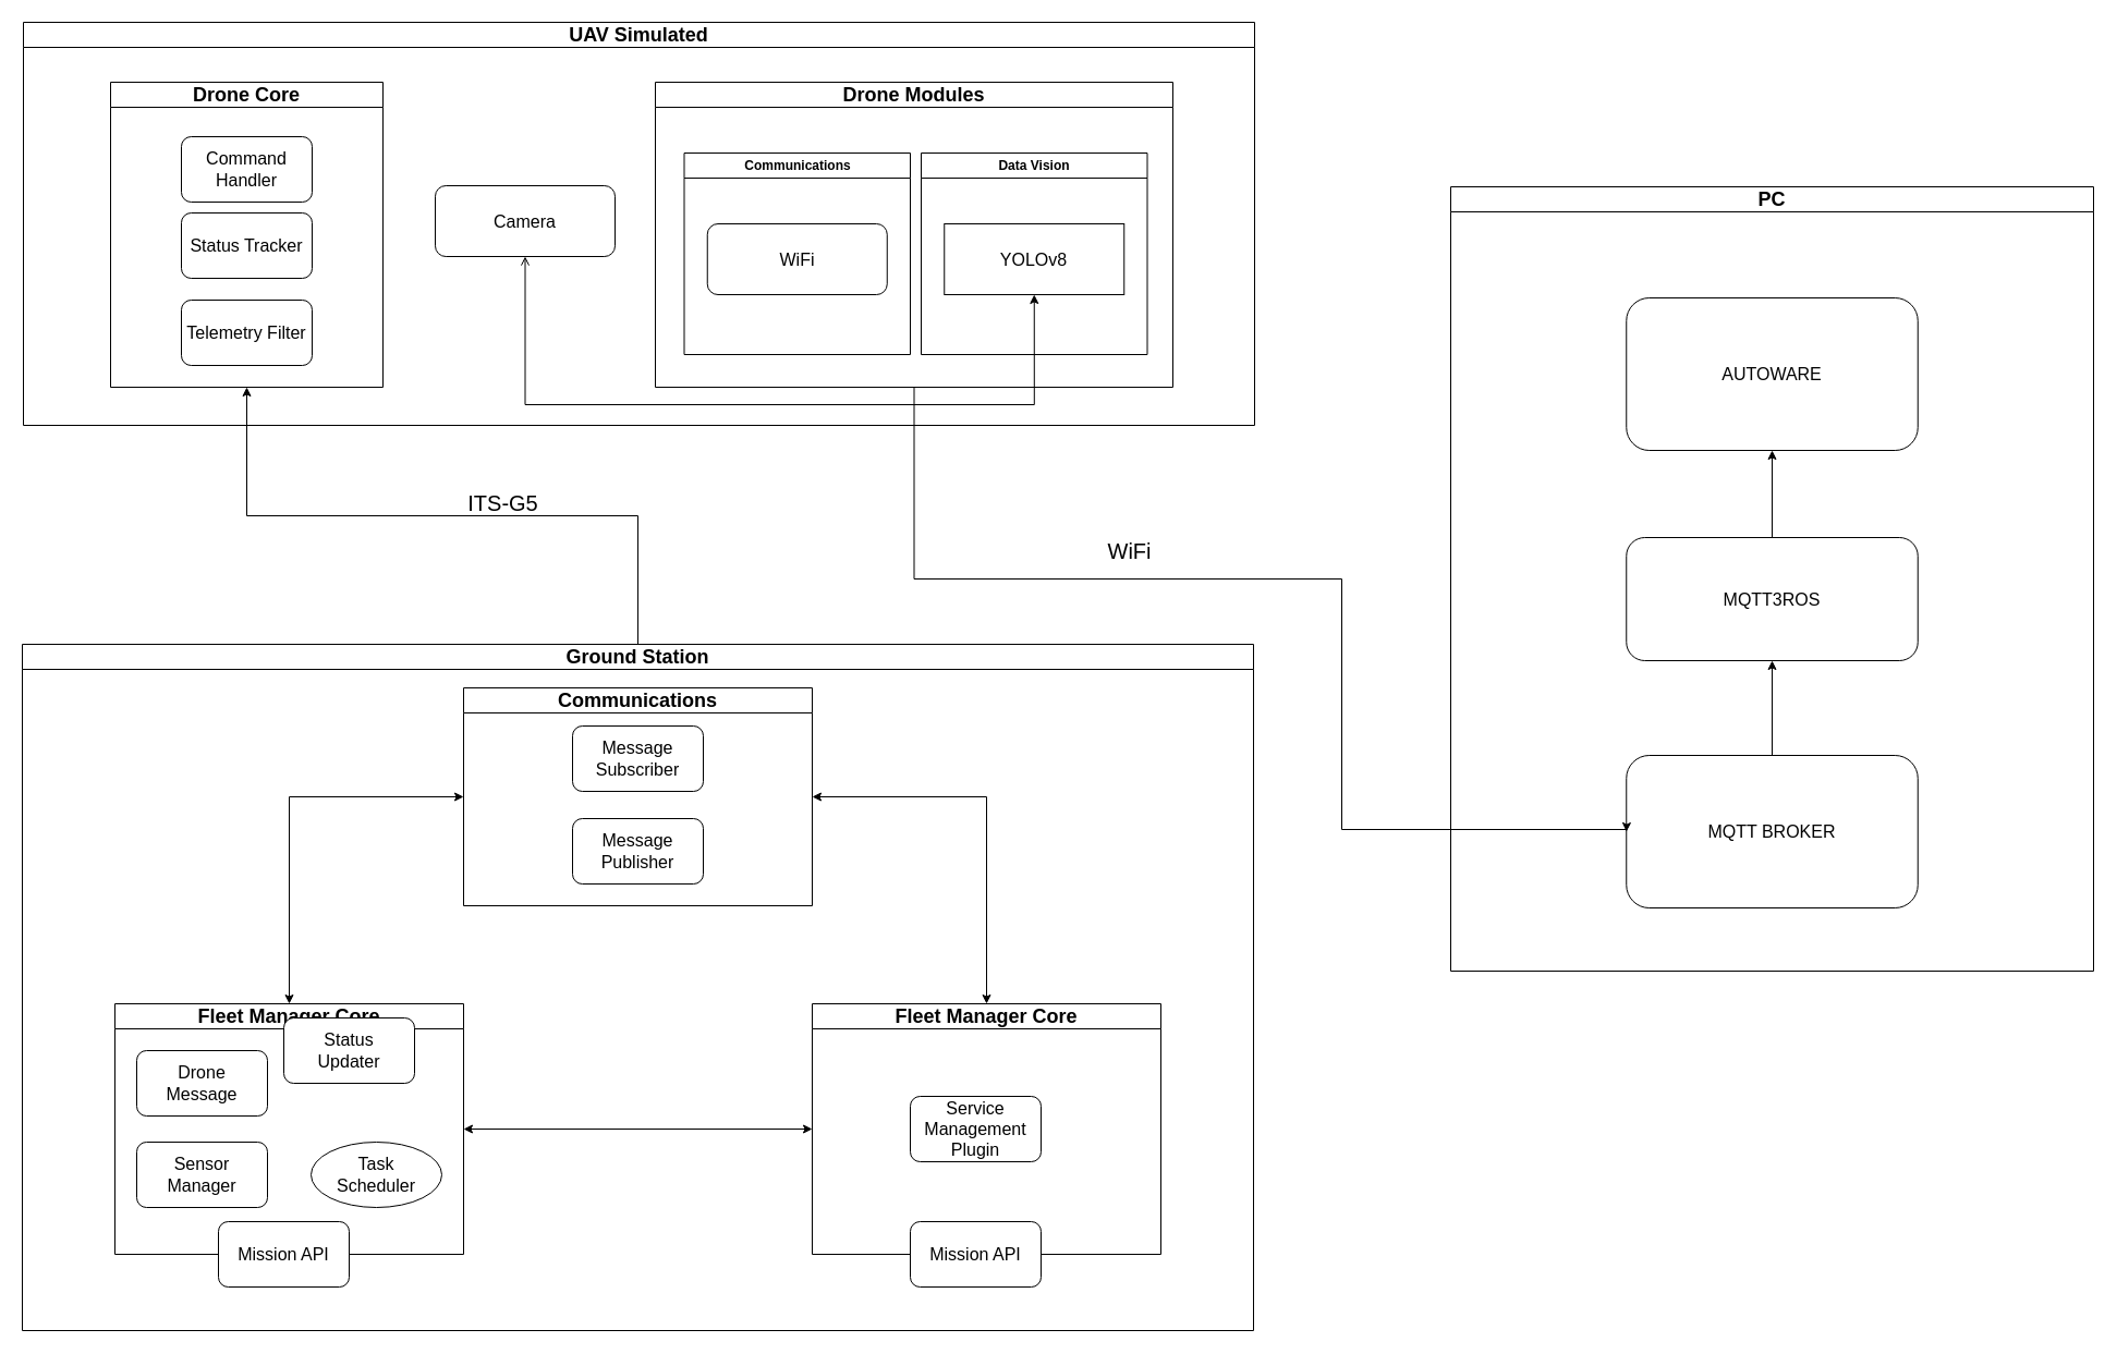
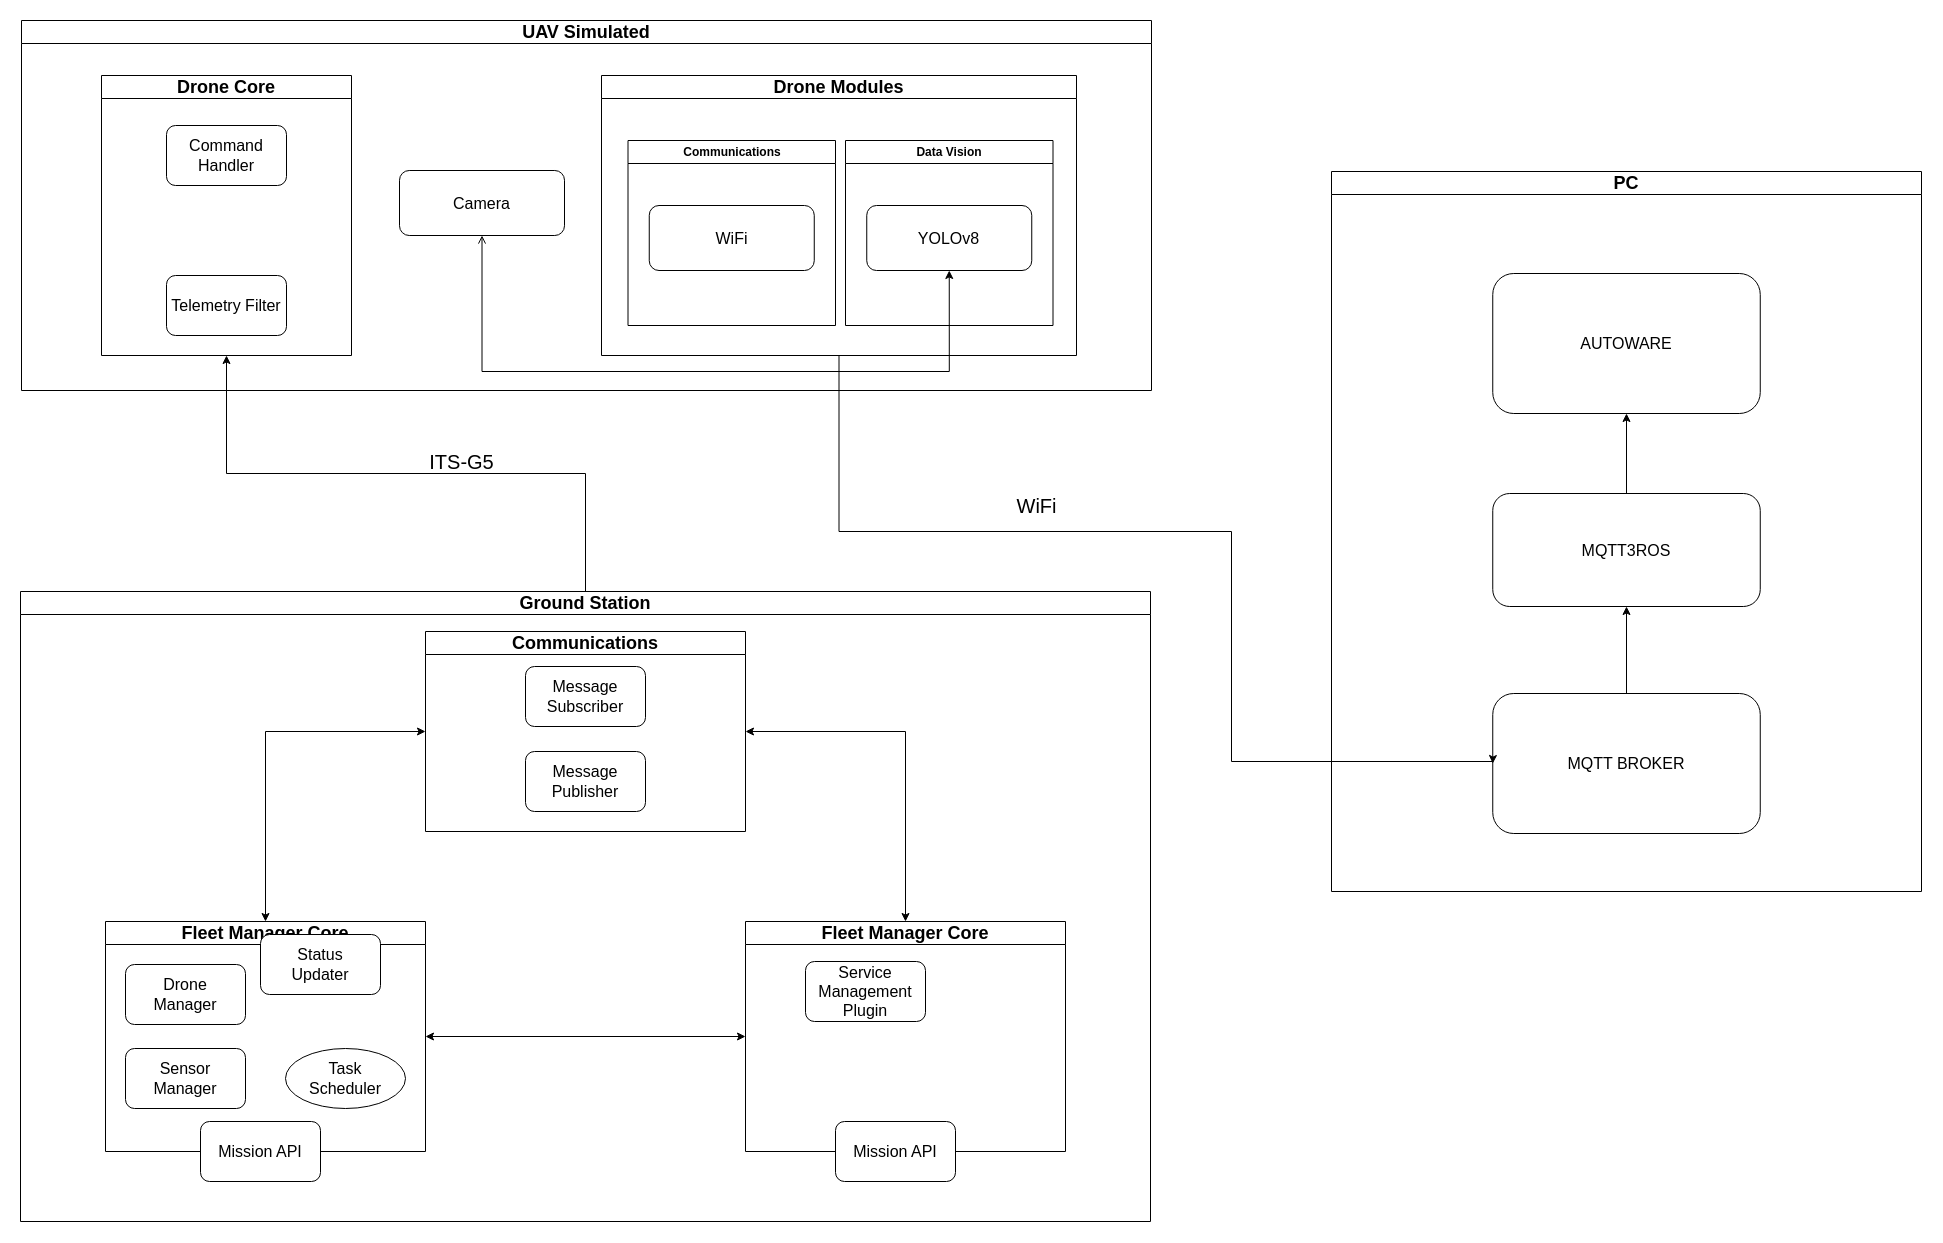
- <mxCell id="28" value="Status Tracker" style="rounded=1;whiteSpace=wrap;html=1;fontSize=16;" parent="26" vertex="1"><mxGeometry x="65" y="120" width="120" height="60" as="geometry" /></mxCell>
- <mxCell id="34" value="YOLOv8" style="whiteSpace=wrap;html=1;fontSize=16;rounded=0;" parent="33" vertex="1"><mxGeometry x="21.25" y="65" width="165" height="65" as="geometry" /></mxCell>
+ <mxCell id="34" value="YOLOv8" style="rounded=1;whiteSpace=wrap;html=1;fontSize=16;" parent="33" vertex="1"><mxGeometry x="21.25" y="65" width="165" height="65" as="geometry" /></mxCell>
- <mxCell id="16" value="&lt;div&gt;Drone&lt;/div&gt;&lt;div&gt;Message&lt;/div&gt;" style="rounded=1;whiteSpace=wrap;html=1;fontSize=16;" parent="15" vertex="1"><mxGeometry x="20" y="43" width="120" height="60" as="geometry" /></mxCell>
+ <mxCell id="16" value="&lt;div&gt;Drone&lt;/div&gt;&lt;div&gt;Manager&lt;/div&gt;" style="rounded=1;whiteSpace=wrap;html=1;fontSize=16;" parent="15" vertex="1"><mxGeometry x="20" y="43" width="120" height="60" as="geometry" /></mxCell>
- <mxCell id="23" value="&lt;div&gt;Service&lt;/div&gt;&lt;div&gt;Management&lt;/div&gt;&lt;div&gt;Plugin&lt;/div&gt;" style="rounded=1;whiteSpace=wrap;html=1;fontSize=16;" parent="22" vertex="1"><mxGeometry x="90" y="85" width="120" height="60" as="geometry" /></mxCell>
+ <mxCell id="23" value="&lt;div&gt;Service&lt;/div&gt;&lt;div&gt;Management&lt;/div&gt;&lt;div&gt;Plugin&lt;/div&gt;" style="rounded=1;whiteSpace=wrap;html=1;fontSize=16;" parent="22" vertex="1"><mxGeometry x="60" y="40" width="120" height="60" as="geometry" /></mxCell>
